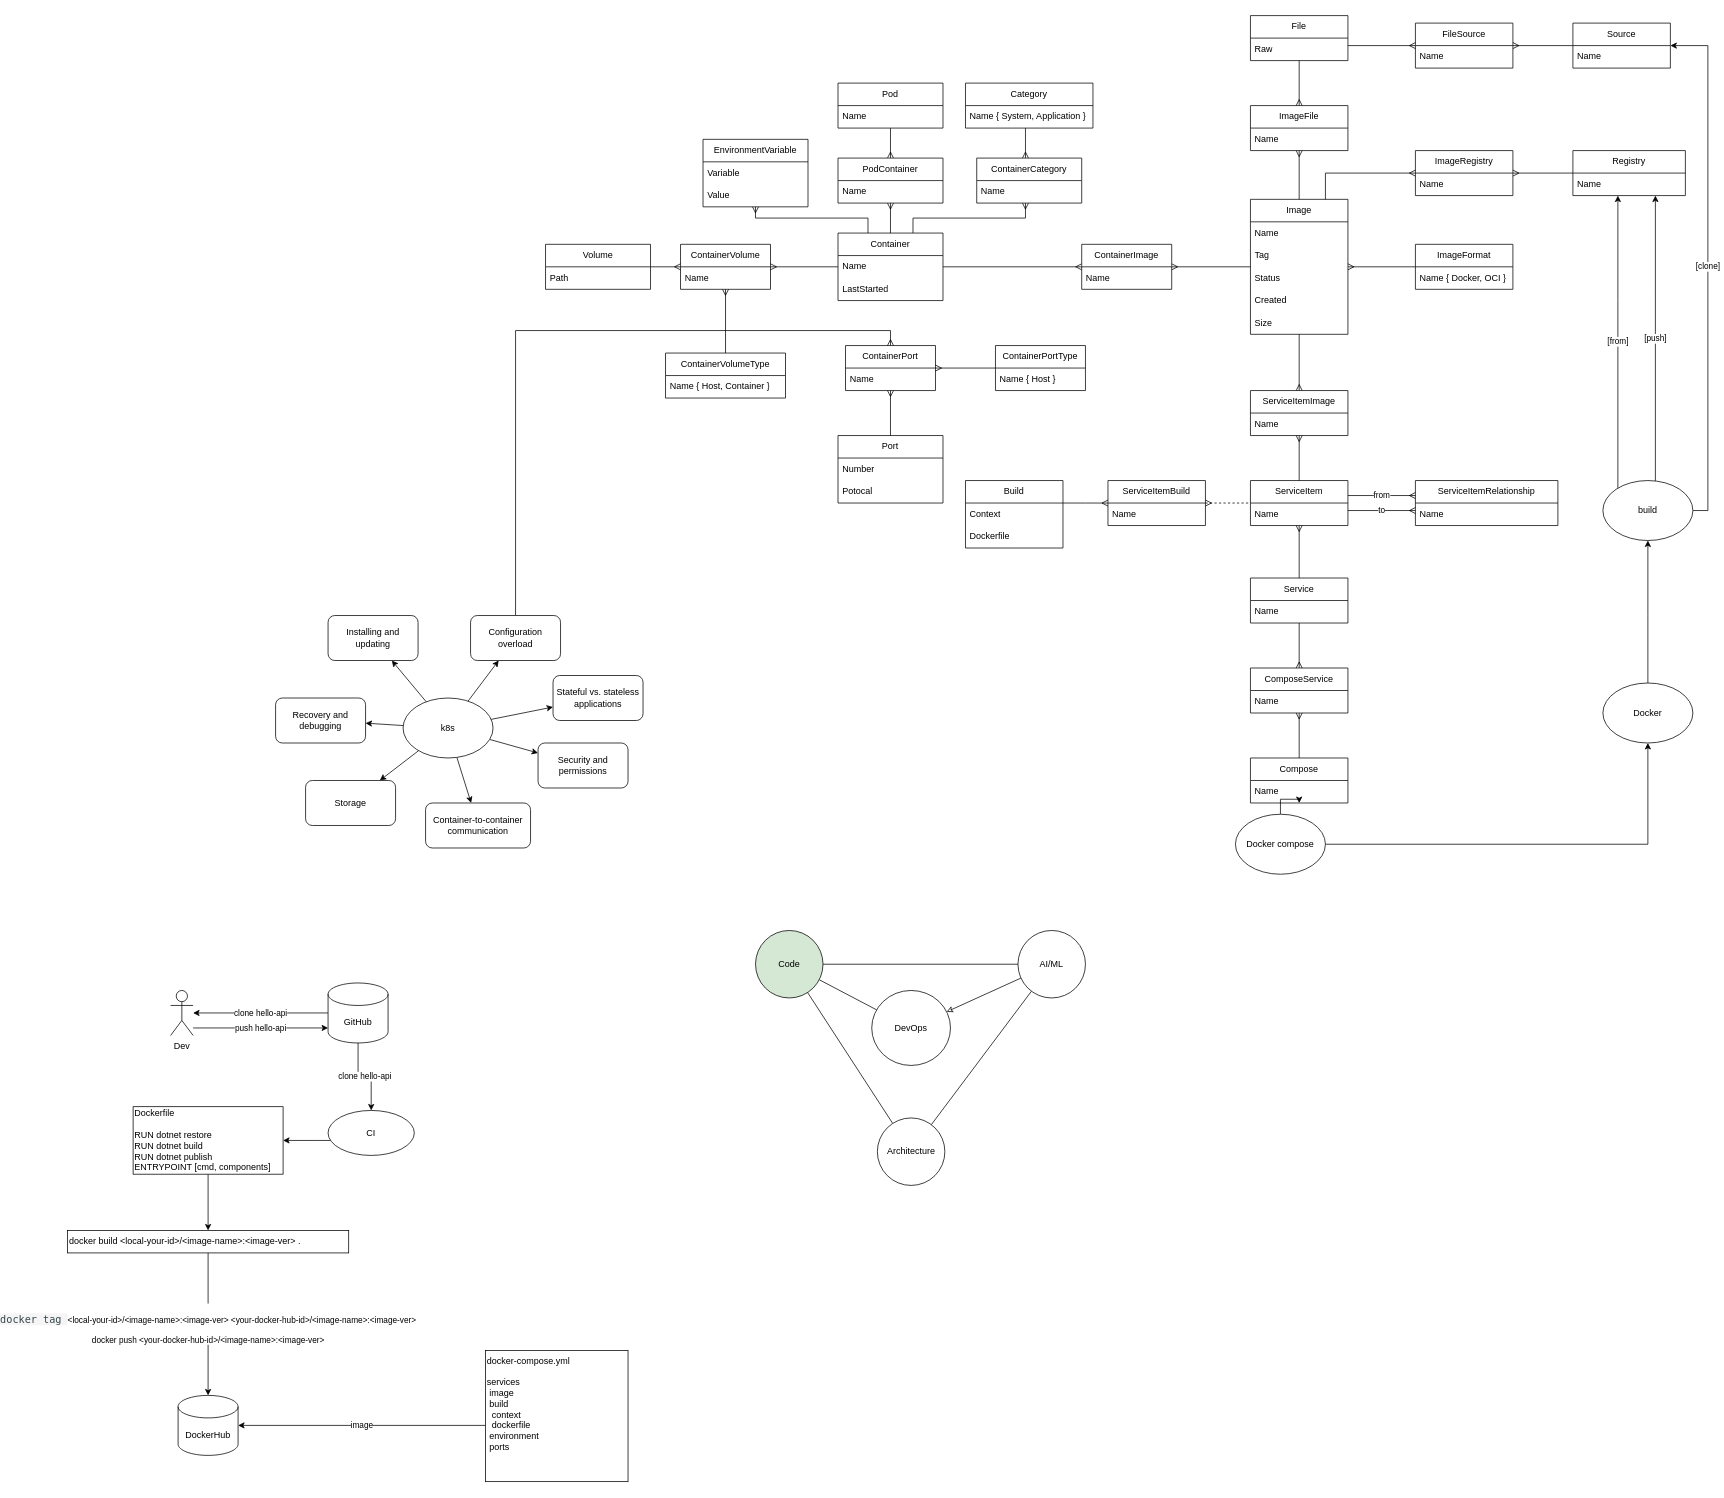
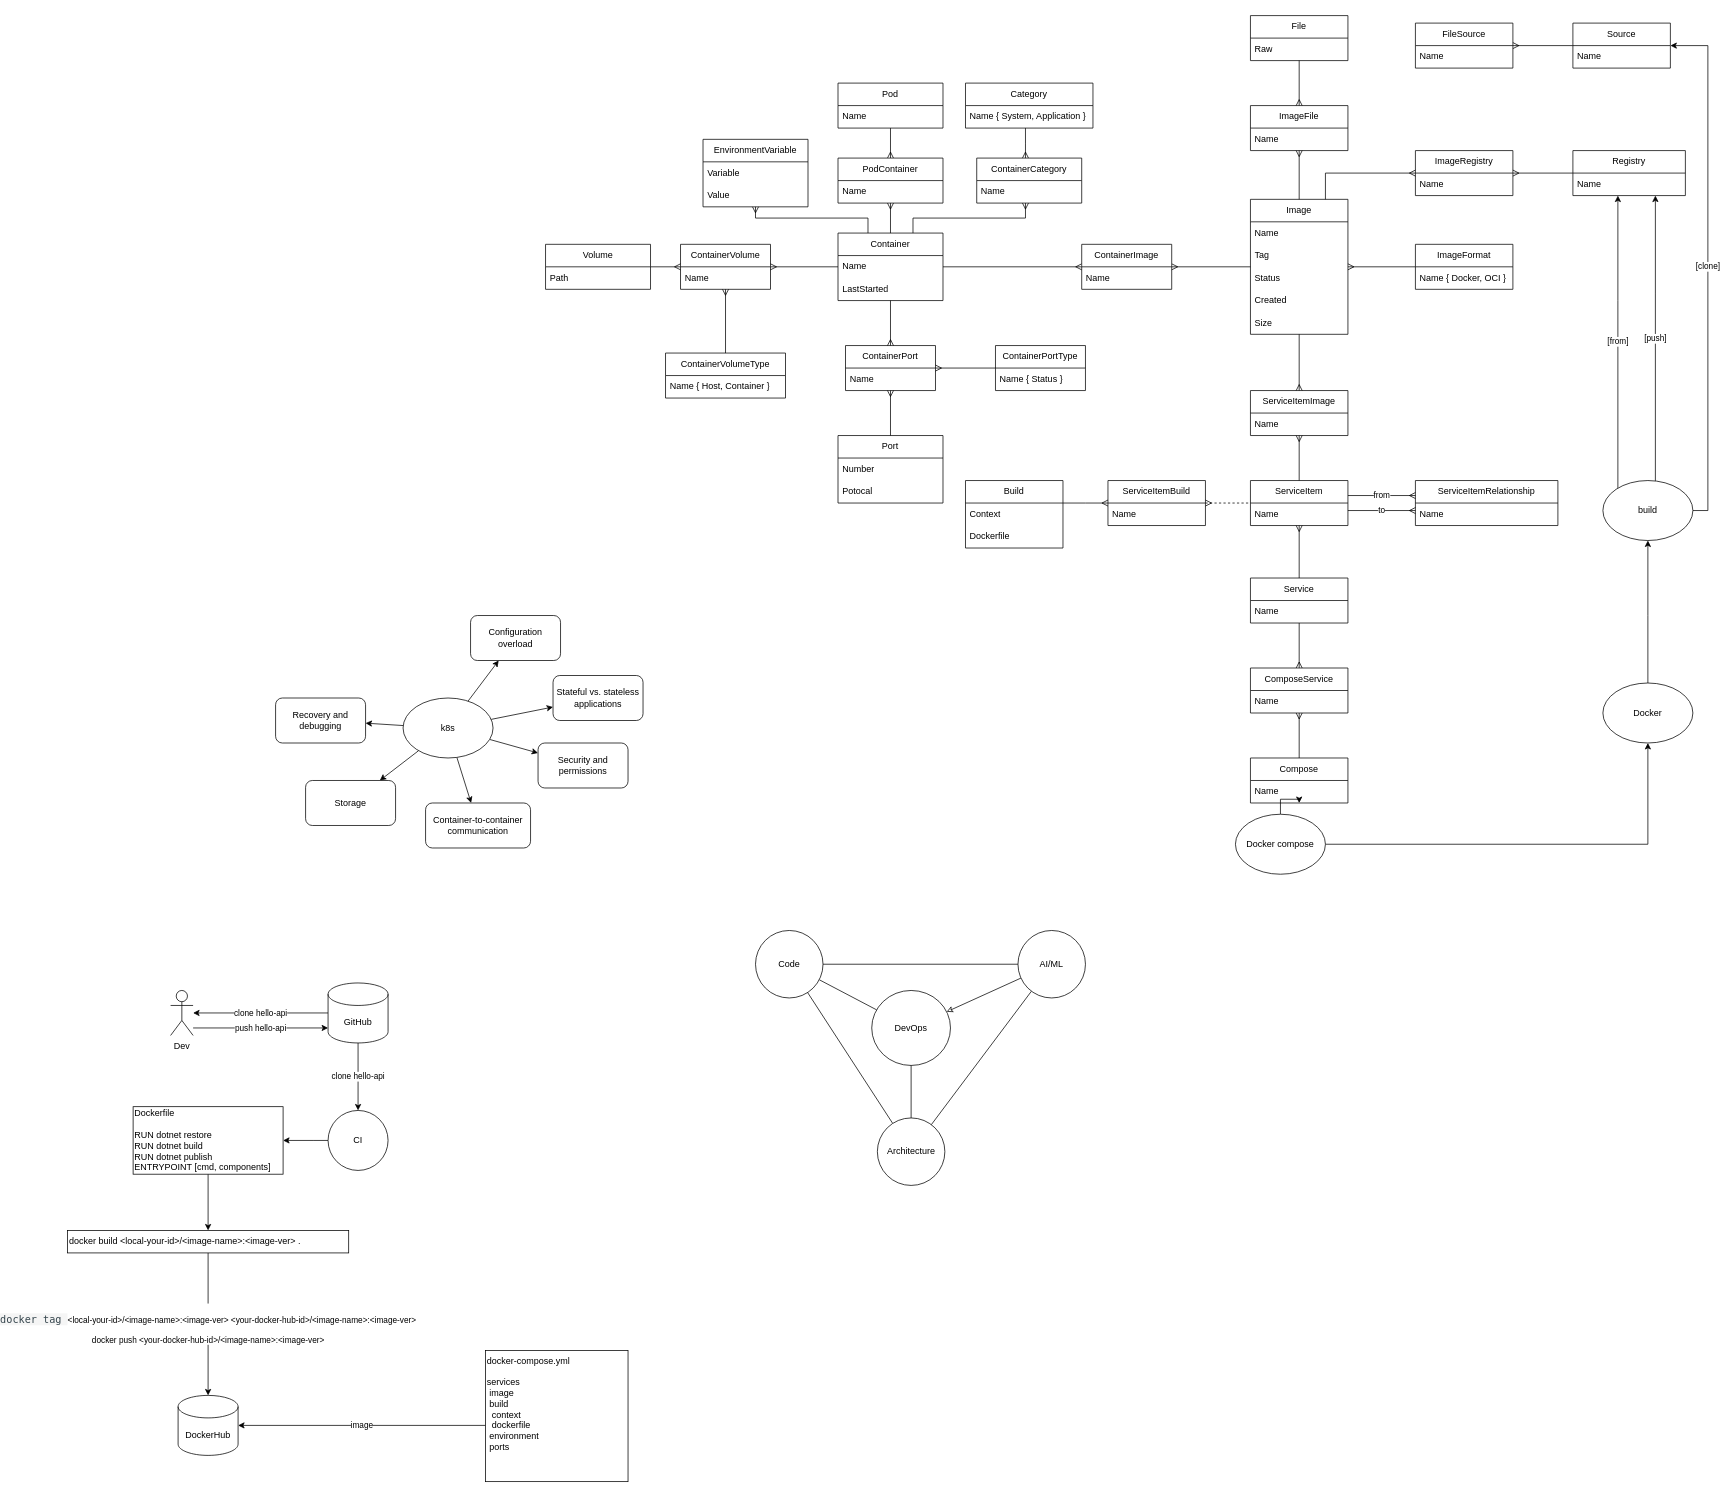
- <mxCell id="76" style="edgeStyle=orthogonalEdgeStyle;rounded=0;orthogonalLoop=1;jettySize=auto;html=1;endArrow=none;endFill=0;startArrow=ERmany;startFill=0;" parent="1" source="73" target="47" edge="1"><mxGeometry relative="1" as="geometry"><mxPoint x="1978" y="90" as="sourcePoint" /><mxPoint x="2078" y="90" as="targetPoint" /><Array as="points"><mxPoint x="1788" y="60" /><mxPoint x="1788" y="60" /></Array></mxGeometry></mxCell>
- <mxCell id="26" style="edgeStyle=orthogonalEdgeStyle;rounded=0;orthogonalLoop=1;jettySize=auto;html=1;endArrow=none;endFill=0;startArrow=ERmany;startFill=0;exitX=0.5;exitY=0;exitDx=0;exitDy=0;" parent="1" source="24" target="115" edge="1"><mxGeometry relative="1" as="geometry"><mxPoint x="1268" y="350" as="sourcePoint" /><mxPoint x="1198" y="365" as="targetPoint" /></mxGeometry></mxCell>
+ <mxCell id="26" style="edgeStyle=orthogonalEdgeStyle;rounded=0;orthogonalLoop=1;jettySize=auto;html=1;endArrow=none;endFill=0;startArrow=ERmany;startFill=0;exitX=0.5;exitY=0;exitDx=0;exitDy=0;" parent="1" source="24" target="4" edge="1"><mxGeometry relative="1" as="geometry"><mxPoint x="1268" y="350" as="sourcePoint" /><mxPoint x="1198" y="365" as="targetPoint" /></mxGeometry></mxCell>
- <mxCell id="29" value="Name { Host }" style="text;strokeColor=none;fillColor=none;align=left;verticalAlign=middle;spacingLeft=4;spacingRight=4;overflow=hidden;points=[[0,0.5],[1,0.5]];portConstraint=eastwest;rotatable=0;whiteSpace=wrap;html=1;" parent="28" vertex="1"><mxGeometry y="30" width="120" height="30" as="geometry" /></mxCell>
+ <mxCell id="29" value="Name { Status }" style="text;strokeColor=none;fillColor=none;align=left;verticalAlign=middle;spacingLeft=4;spacingRight=4;overflow=hidden;points=[[0,0.5],[1,0.5]];portConstraint=eastwest;rotatable=0;whiteSpace=wrap;html=1;" parent="28" vertex="1"><mxGeometry y="30" width="120" height="30" as="geometry" /></mxCell>
- <mxCell id="114" value="Installing and updating" style="rounded=1;whiteSpace=wrap;html=1;" parent="1" vertex="1"><mxGeometry x="368" y="820" width="120" height="60" as="geometry" /></mxCell>
- <mxCell id="107" style="rounded=0;orthogonalLoop=1;jettySize=auto;html=1;" parent="1" source="113" target="114" edge="1"><mxGeometry relative="1" as="geometry" /></mxCell>
- <mxCell id="138" value="Code" style="ellipse;whiteSpace=wrap;html=1;fillColor=#d5e8d4;" vertex="1" parent="1"><mxGeometry x="938" y="1240" width="90" height="90" as="geometry" /></mxCell>
+ <mxCell id="138" value="Code" style="ellipse;whiteSpace=wrap;html=1;" vertex="1" parent="1"><mxGeometry x="938" y="1240" width="90" height="90" as="geometry" /></mxCell>
+ <mxCell id="139" style="rounded=0;orthogonalLoop=1;jettySize=auto;html=1;startArrow=none;startFill=0;endArrow=none;endFill=0;" edge="1" parent="1" source="141" target="135"><mxGeometry relative="1" as="geometry" /></mxCell>
- <mxCell id="127" value="CI" style="ellipse;whiteSpace=wrap;html=1;aspect=fixed;" parent="1" vertex="1"><mxGeometry x="368" y="1480" width="115" height="60" as="geometry" /></mxCell>
+ <mxCell id="127" value="CI" style="ellipse;whiteSpace=wrap;html=1;aspect=fixed;" parent="1" vertex="1"><mxGeometry x="368" y="1480" width="80" height="80" as="geometry" /></mxCell>
